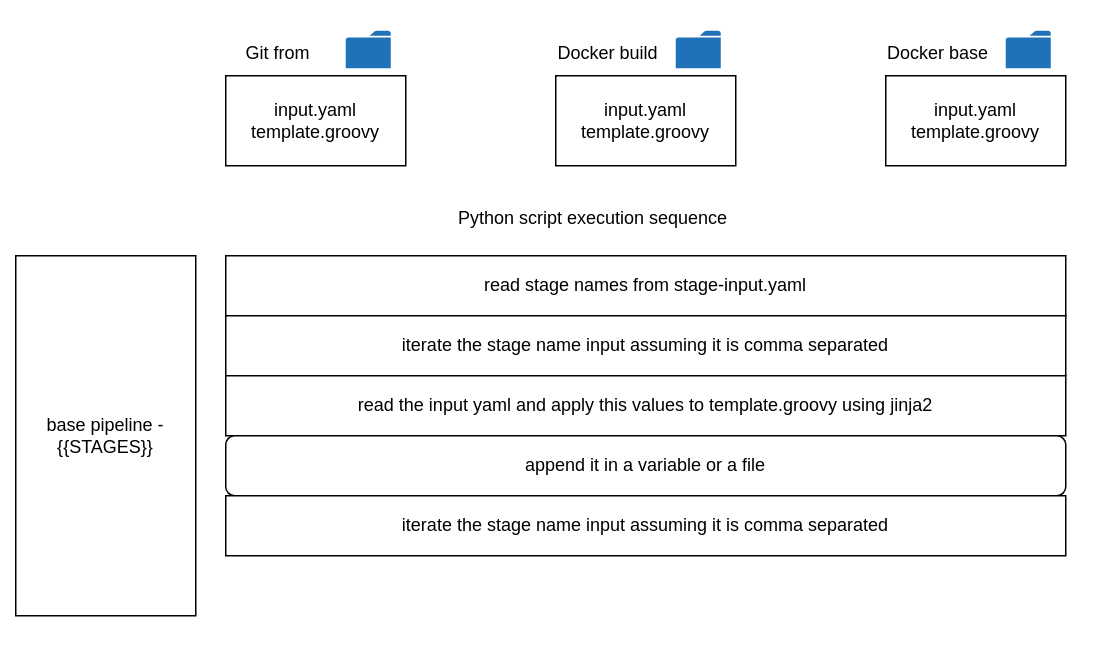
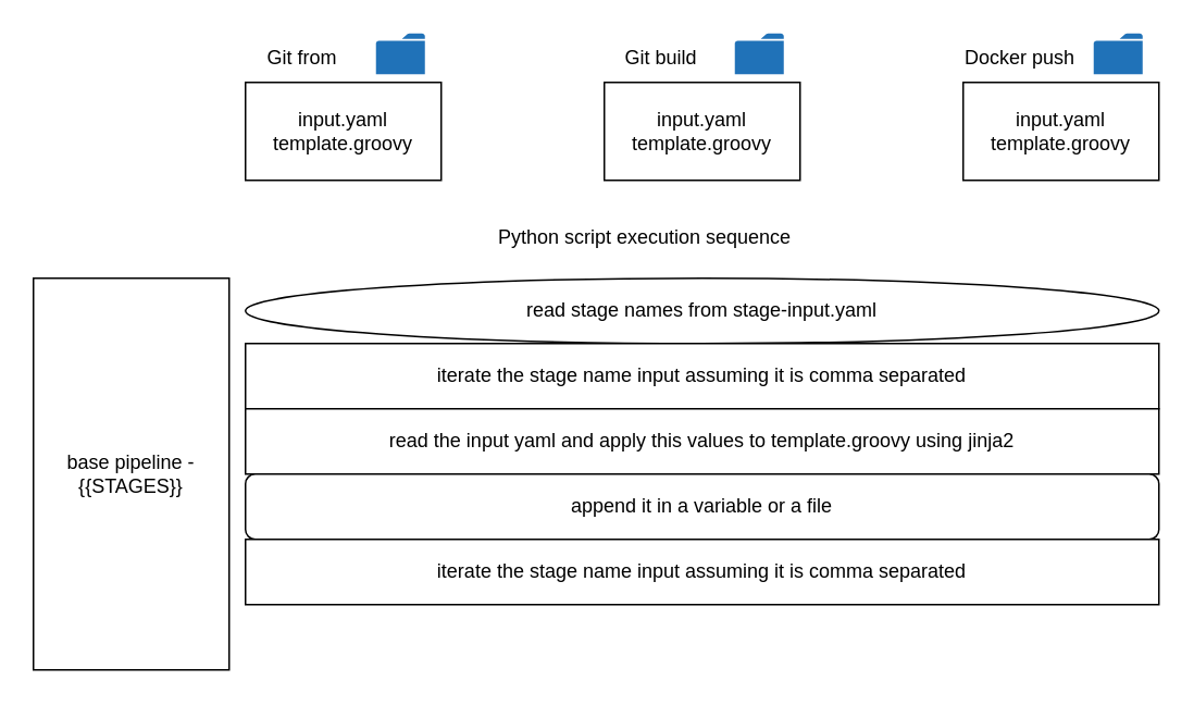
- <mxCell id="6" value="Docker build" style="text;html=1;strokeColor=none;fillColor=none;align=center;verticalAlign=middle;whiteSpace=wrap;rounded=0;" vertex="1" parent="1"><mxGeometry x="350" y="20" width="110" height="30" as="geometry" /></mxCell>
+ <mxCell id="6" value="Git build" style="text;html=1;strokeColor=none;fillColor=none;align=center;verticalAlign=middle;whiteSpace=wrap;rounded=0;" vertex="1" parent="1"><mxGeometry x="350" y="20" width="110" height="30" as="geometry" /></mxCell>
- <mxCell id="9" value="Docker base" style="text;html=1;strokeColor=none;fillColor=none;align=center;verticalAlign=middle;whiteSpace=wrap;rounded=0;" vertex="1" parent="1"><mxGeometry x="570" y="20" width="110" height="30" as="geometry" /></mxCell>
+ <mxCell id="9" value="Docker push" style="text;html=1;strokeColor=none;fillColor=none;align=center;verticalAlign=middle;whiteSpace=wrap;rounded=0;" vertex="1" parent="1"><mxGeometry x="570" y="20" width="110" height="30" as="geometry" /></mxCell>
- <mxCell id="11" value="read stage names from stage-input.yaml" style="rounded=0;whiteSpace=wrap;html=1;" vertex="1" parent="1"><mxGeometry x="150" y="170" width="560" height="40" as="geometry" /></mxCell>
+ <mxCell id="11" value="read stage names from stage-input.yaml" style="ellipse;whiteSpace=wrap;html=1;" vertex="1" parent="1"><mxGeometry x="150" y="170" width="560" height="40" as="geometry" /></mxCell>
- <mxCell id="17" value="base pipeline - {{STAGES}}" style="rounded=0;whiteSpace=wrap;html=1;" vertex="1" parent="1"><mxGeometry x="10" y="170" width="120" height="240" as="geometry" /></mxCell>
+ <mxCell id="17" value="base pipeline - {{STAGES}}" style="rounded=0;whiteSpace=wrap;html=1;" vertex="1" parent="1"><mxGeometry y="170" width="120" height="240" as="geometry" x="20" /></mxCell>
